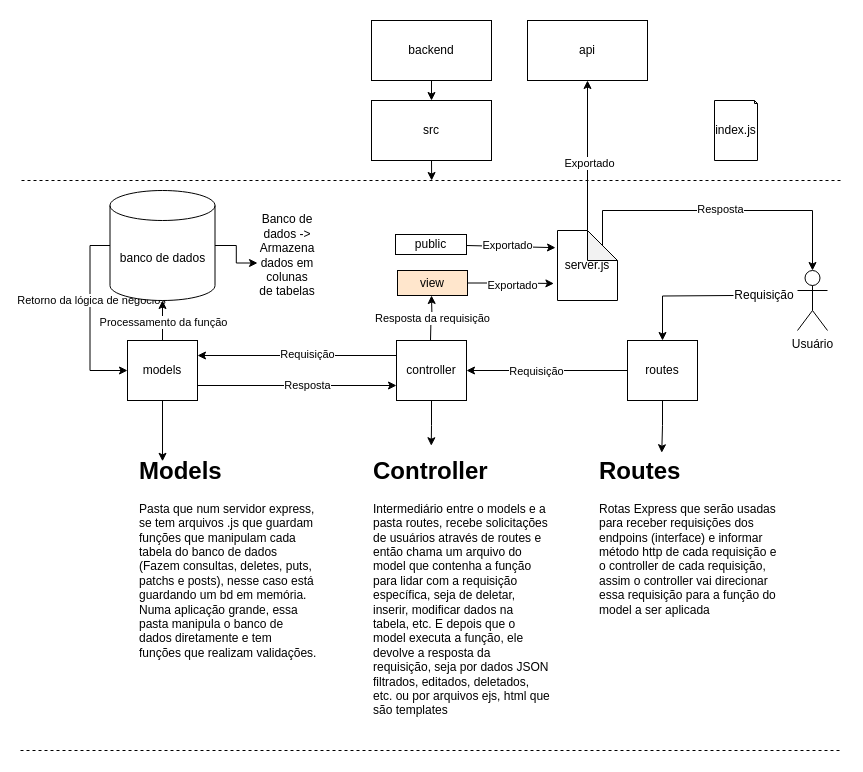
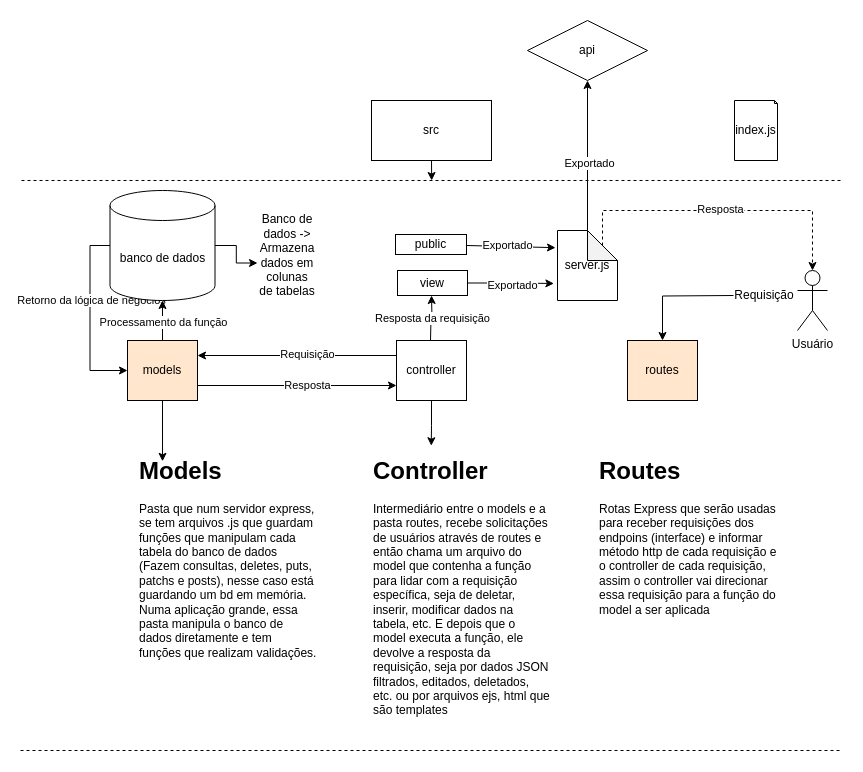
- <mxCell id="3" value="backend" style="rounded=0;whiteSpace=wrap;html=1;" vertex="1" parent="1"><mxGeometry x="371" y="20" width="120" height="60" as="geometry" /></mxCell>
- <mxCell id="6" value="api" style="rounded=0;whiteSpace=wrap;html=1;" vertex="1" parent="1"><mxGeometry x="527" y="20" width="120" height="60" as="geometry" /></mxCell>
+ <mxCell id="6" value="api" style="rhombus;whiteSpace=wrap;html=1;" vertex="1" parent="1"><mxGeometry x="527" y="20" width="120" height="60" as="geometry" /></mxCell>
- <mxCell id="2" style="edgeStyle=orthogonalEdgeStyle;rounded=0;orthogonalLoop=1;jettySize=auto;html=1;exitX=0.5;exitY=1;exitDx=0;exitDy=0;entryX=0.5;entryY=0;entryDx=0;entryDy=0;" edge="1" parent="1" source="3" target="5"><mxGeometry relative="1" as="geometry" /></mxCell>
- <mxCell id="41" value="index.js" style="shape=note;whiteSpace=wrap;html=1;backgroundOutline=1;darkOpacity=0.05;size=3;" vertex="1" parent="1"><mxGeometry x="714" y="100" width="43" height="60" as="geometry" /></mxCell>
+ <mxCell id="41" value="index.js" style="shape=note;whiteSpace=wrap;html=1;backgroundOutline=1;darkOpacity=0.05;size=3;" vertex="1" parent="1"><mxGeometry x="734" y="100" width="43" height="60" as="geometry" /></mxCell>
- <mxCell id="43" style="edgeStyle=orthogonalEdgeStyle;rounded=0;orthogonalLoop=1;jettySize=auto;html=1;exitX=0;exitY=0;exitDx=45;exitDy=15;exitPerimeter=0;entryX=0.5;entryY=0;entryDx=0;entryDy=0;entryPerimeter=0;" edge="1" parent="1" source="38" target="42"><mxGeometry relative="1" as="geometry"><Array as="points"><mxPoint x="602" y="210" /><mxPoint x="812" y="210" /></Array></mxGeometry></mxCell>
+ <mxCell id="43" style="edgeStyle=orthogonalEdgeStyle;rounded=0;orthogonalLoop=1;jettySize=auto;html=1;exitX=0;exitY=0;exitDx=45;exitDy=15;exitPerimeter=0;entryX=0.5;entryY=0;entryDx=0;entryDy=0;entryPerimeter=0;dashed=1;" edge="1" parent="1" source="38" target="42"><mxGeometry relative="1" as="geometry"><Array as="points"><mxPoint x="602" y="210" /><mxPoint x="812" y="210" /></Array></mxGeometry></mxCell>
- <mxCell id="14" value="view" style="rounded=0;whiteSpace=wrap;html=1;fillColor=#ffe6cc;" vertex="1" parent="1"><mxGeometry x="397" y="270" width="70" height="25" as="geometry" /></mxCell>
+ <mxCell id="14" value="view" style="rounded=0;whiteSpace=wrap;html=1;" vertex="1" parent="1"><mxGeometry x="397" y="270" width="70" height="25" as="geometry" /></mxCell>
- <mxCell id="12" value="models" style="rounded=0;whiteSpace=wrap;html=1;" vertex="1" parent="1"><mxGeometry x="127" y="340" width="70" height="60" as="geometry" /></mxCell>
+ <mxCell id="12" value="models" style="rounded=0;whiteSpace=wrap;html=1;fillColor=#ffe6cc;" vertex="1" parent="1"><mxGeometry x="127" y="340" width="70" height="60" as="geometry" /></mxCell>
- <mxCell id="7" style="edgeStyle=orthogonalEdgeStyle;rounded=0;orthogonalLoop=1;jettySize=auto;html=1;exitX=0;exitY=0.5;exitDx=0;exitDy=0;" edge="1" parent="1" source="9" target="22"><mxGeometry relative="1" as="geometry" /></mxCell>
- <mxCell id="8" value="Requisição" style="edgeLabel;html=1;align=center;verticalAlign=middle;resizable=0;points=[];" vertex="1" connectable="0" parent="7"><mxGeometry x="0.145" relative="1" as="geometry"><mxPoint as="offset" /></mxGeometry></mxCell>
- <mxCell id="9" value="routes" style="rounded=0;whiteSpace=wrap;html=1;" vertex="1" parent="1"><mxGeometry x="627" y="340" width="70" height="60" as="geometry" /></mxCell>
+ <mxCell id="9" value="routes" style="rounded=0;whiteSpace=wrap;html=1;fillColor=#ffe6cc;" vertex="1" parent="1"><mxGeometry x="627" y="340" width="70" height="60" as="geometry" /></mxCell>
- <mxCell id="35" style="edgeStyle=orthogonalEdgeStyle;rounded=0;orthogonalLoop=1;jettySize=auto;html=1;exitX=0.5;exitY=1;exitDx=0;exitDy=0;entryX=0.357;entryY=0.008;entryDx=0;entryDy=0;entryPerimeter=0;" edge="1" parent="1" source="9" target="32"><mxGeometry relative="1" as="geometry" /></mxCell>
